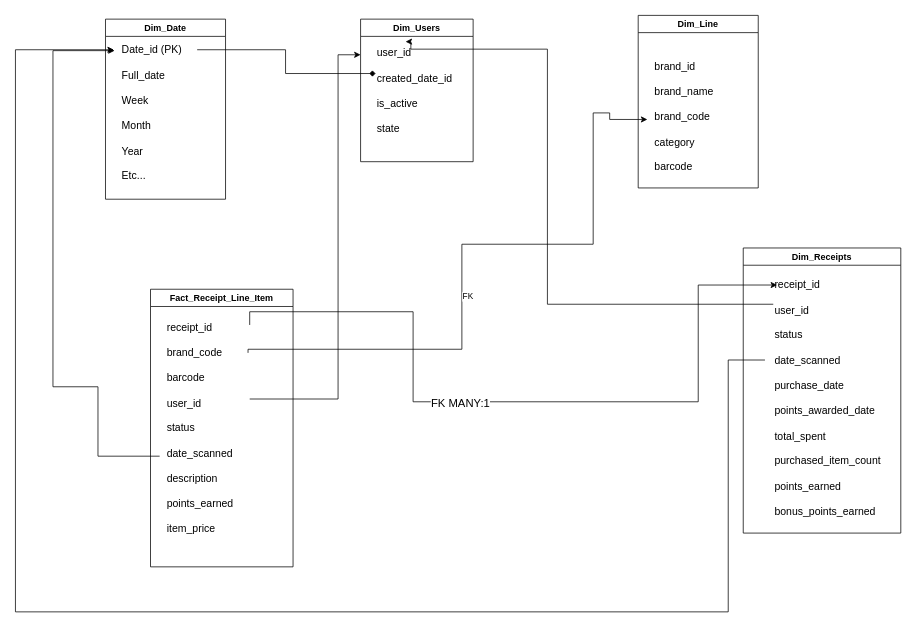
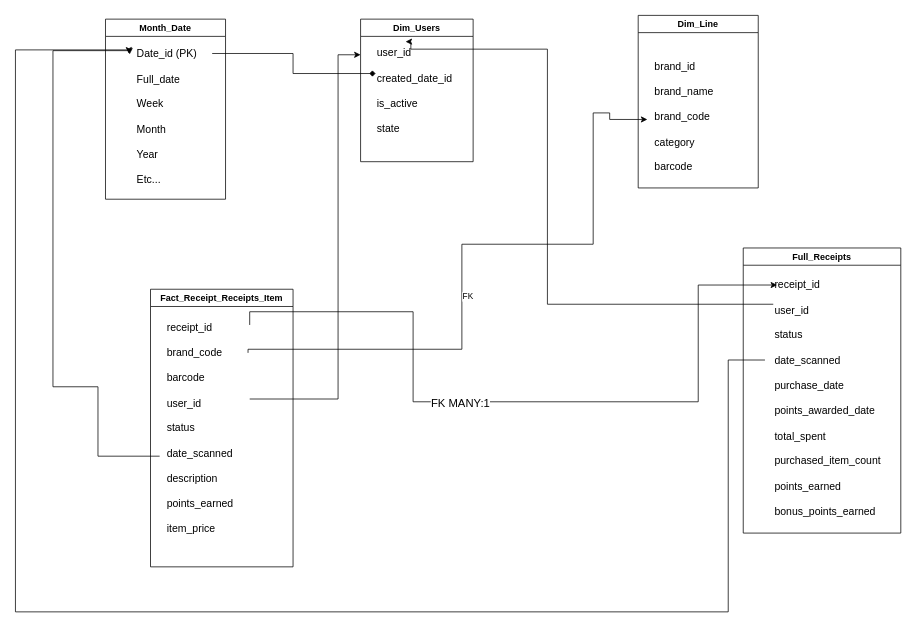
- <mxCell id="8" value="Dim_Date" style="swimlane;whiteSpace=wrap;html=1;" vertex="1" parent="1"><mxGeometry x="140" y="25" width="160" height="240" as="geometry" /></mxCell>
+ <mxCell id="8" value="Month_Date" style="swimlane;whiteSpace=wrap;html=1;" vertex="1" parent="1"><mxGeometry x="140" y="25" width="160" height="240" as="geometry" /></mxCell>
- <mxCell id="9" value="Date_id (PK)&lt;div&gt;&lt;br&gt;&lt;/div&gt;&lt;div&gt;Full_date&lt;/div&gt;&lt;div&gt;&lt;br&gt;&lt;/div&gt;&lt;div&gt;Week&lt;/div&gt;&lt;div&gt;&lt;br&gt;&lt;/div&gt;&lt;div&gt;Month&lt;/div&gt;&lt;div&gt;&lt;br&gt;&lt;/div&gt;&lt;div&gt;Year&lt;/div&gt;&lt;div&gt;&lt;br&gt;&lt;/div&gt;&lt;div&gt;Etc...&lt;/div&gt;" style="text;html=1;align=left;verticalAlign=middle;resizable=0;points=[];autosize=1;strokeColor=none;fillColor=none;fontSize=14;" vertex="1" parent="8"><mxGeometry x="20" y="25" width="100" height="200" as="geometry" /></mxCell>
+ <mxCell id="9" value="Date_id (PK)&lt;div&gt;&lt;br&gt;&lt;/div&gt;&lt;div&gt;Full_date&lt;/div&gt;&lt;div&gt;&lt;br&gt;&lt;/div&gt;&lt;div&gt;Week&lt;/div&gt;&lt;div&gt;&lt;br&gt;&lt;/div&gt;&lt;div&gt;Month&lt;/div&gt;&lt;div&gt;&lt;br&gt;&lt;/div&gt;&lt;div&gt;Year&lt;/div&gt;&lt;div&gt;&lt;br&gt;&lt;/div&gt;&lt;div&gt;Etc...&lt;/div&gt;" style="text;html=1;align=left;verticalAlign=middle;resizable=0;points=[];autosize=1;strokeColor=none;fillColor=none;fontSize=14;" vertex="1" parent="8"><mxGeometry x="40" y="30" width="100" height="200" as="geometry" /></mxCell>
- <mxCell id="4" value="Dim_Receipts" style="swimlane;whiteSpace=wrap;html=1;startSize=23;" vertex="1" parent="1"><mxGeometry x="990" y="330" width="210" height="380" as="geometry" /></mxCell>
+ <mxCell id="4" value="Full_Receipts" style="swimlane;whiteSpace=wrap;html=1;startSize=23;" vertex="1" parent="1"><mxGeometry x="990" y="330" width="210" height="380" as="geometry" /></mxCell>
- <mxCell id="10" value="Fact_Receipt_Line_Item" style="swimlane;whiteSpace=wrap;html=1;" vertex="1" parent="1"><mxGeometry x="200" y="385" width="190" height="370" as="geometry" /></mxCell>
+ <mxCell id="10" value="Fact_Receipt_Receipts_Item" style="swimlane;whiteSpace=wrap;html=1;" vertex="1" parent="1"><mxGeometry x="200" y="385" width="190" height="370" as="geometry" /></mxCell>
